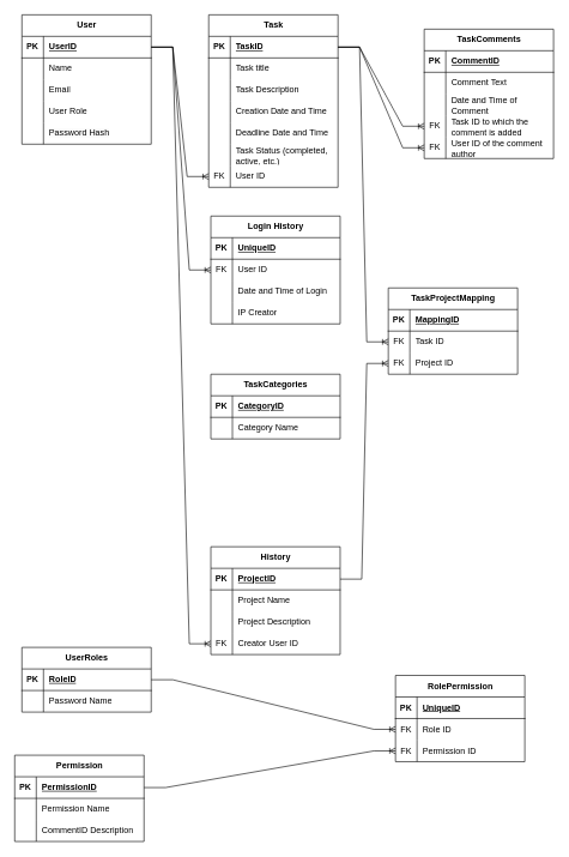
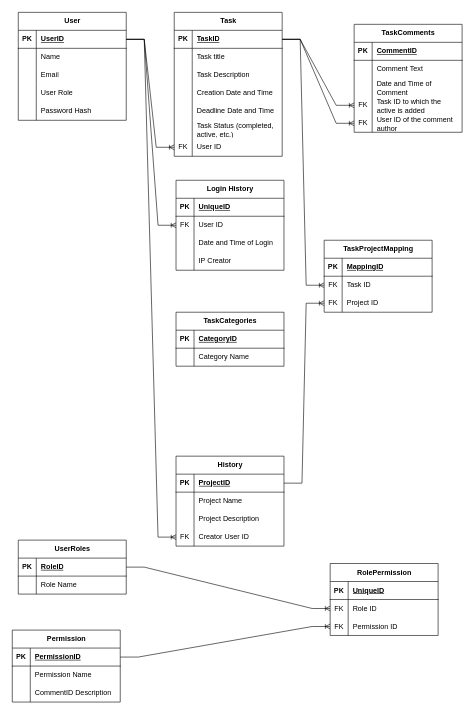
- <mxCell id="109" value="Task ID to which the comment is added" style="shape=partialRectangle;connectable=0;fillColor=none;top=0;left=0;bottom=0;right=0;align=left;spacingLeft=6;overflow=hidden;whiteSpace=wrap;html=1;" parent="107" vertex="1"><mxGeometry x="30" width="150" height="30" as="geometry"><mxRectangle width="150" height="30" as="alternateBounds" /></mxGeometry></mxCell>
+ <mxCell id="109" value="Task ID to which the active is added" style="shape=partialRectangle;connectable=0;fillColor=none;top=0;left=0;bottom=0;right=0;align=left;spacingLeft=6;overflow=hidden;whiteSpace=wrap;html=1;" parent="107" vertex="1"><mxGeometry x="30" width="150" height="30" as="geometry"><mxRectangle width="150" height="30" as="alternateBounds" /></mxGeometry></mxCell>
- <mxCell id="56" value="Password Name" style="shape=partialRectangle;connectable=0;fillColor=none;top=0;left=0;bottom=0;right=0;align=left;spacingLeft=6;overflow=hidden;whiteSpace=wrap;html=1;" parent="54" vertex="1"><mxGeometry x="30" width="150" height="30" as="geometry"><mxRectangle width="150" height="30" as="alternateBounds" /></mxGeometry></mxCell>
+ <mxCell id="56" value="Role Name" style="shape=partialRectangle;connectable=0;fillColor=none;top=0;left=0;bottom=0;right=0;align=left;spacingLeft=6;overflow=hidden;whiteSpace=wrap;html=1;" parent="54" vertex="1"><mxGeometry x="30" width="150" height="30" as="geometry"><mxRectangle width="150" height="30" as="alternateBounds" /></mxGeometry></mxCell>
